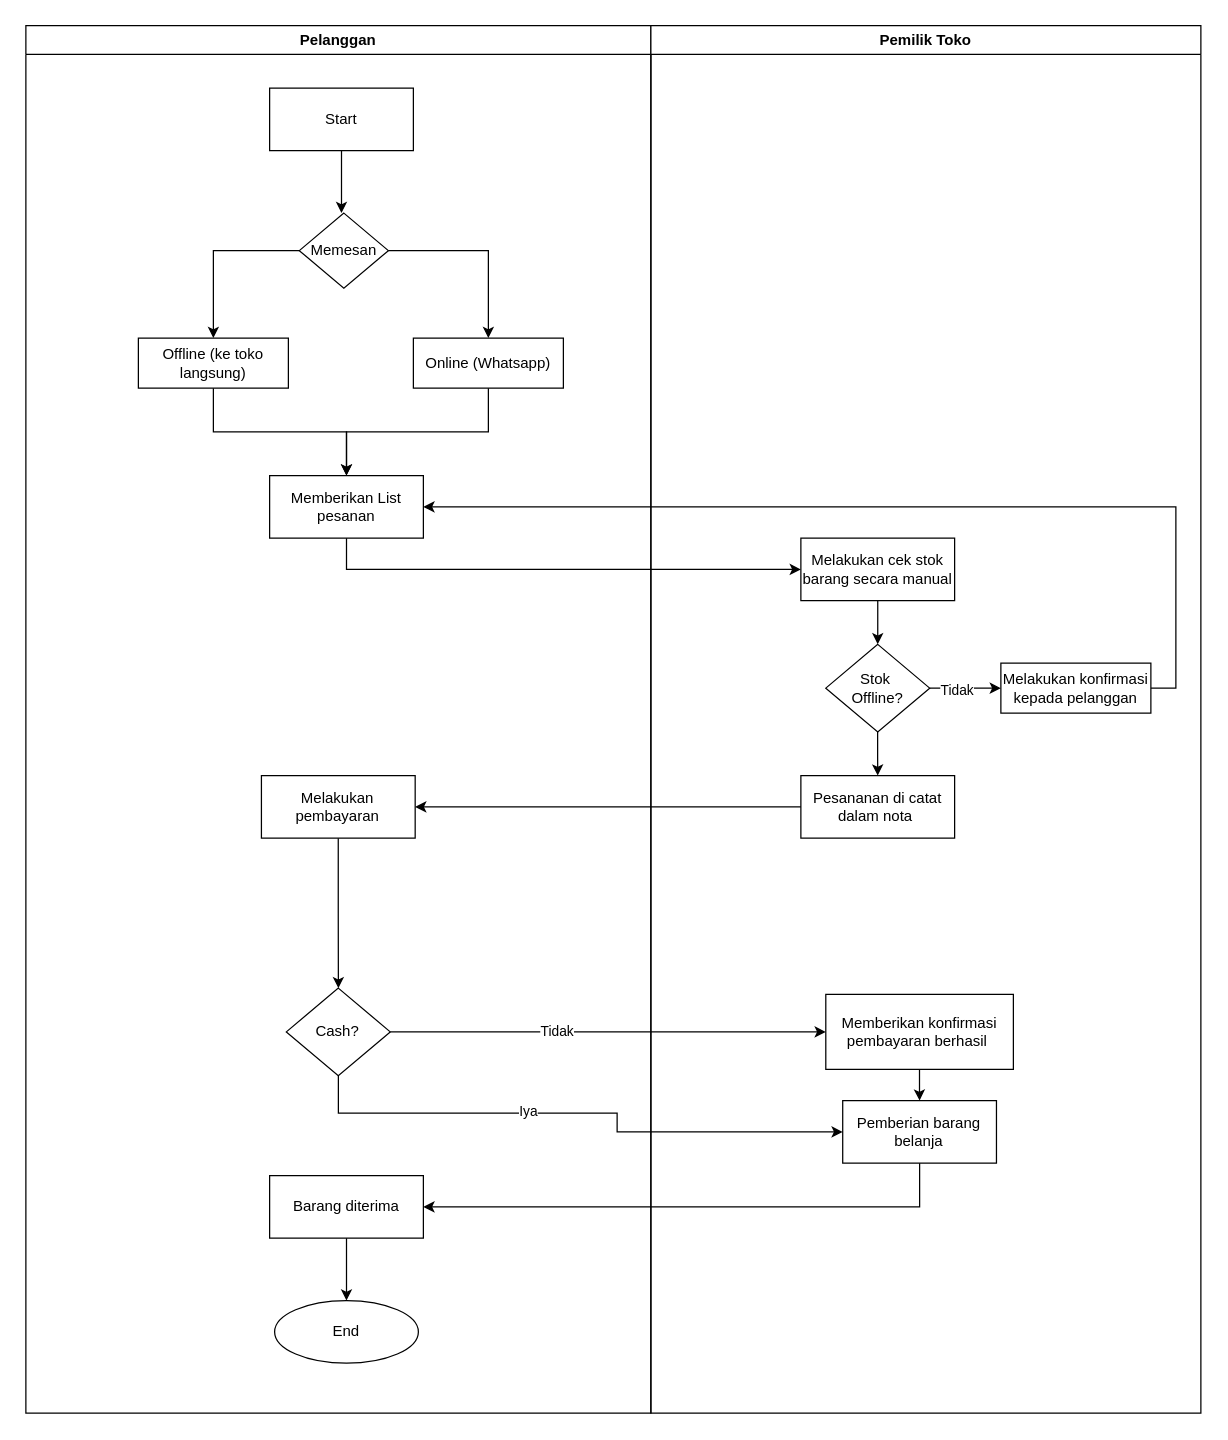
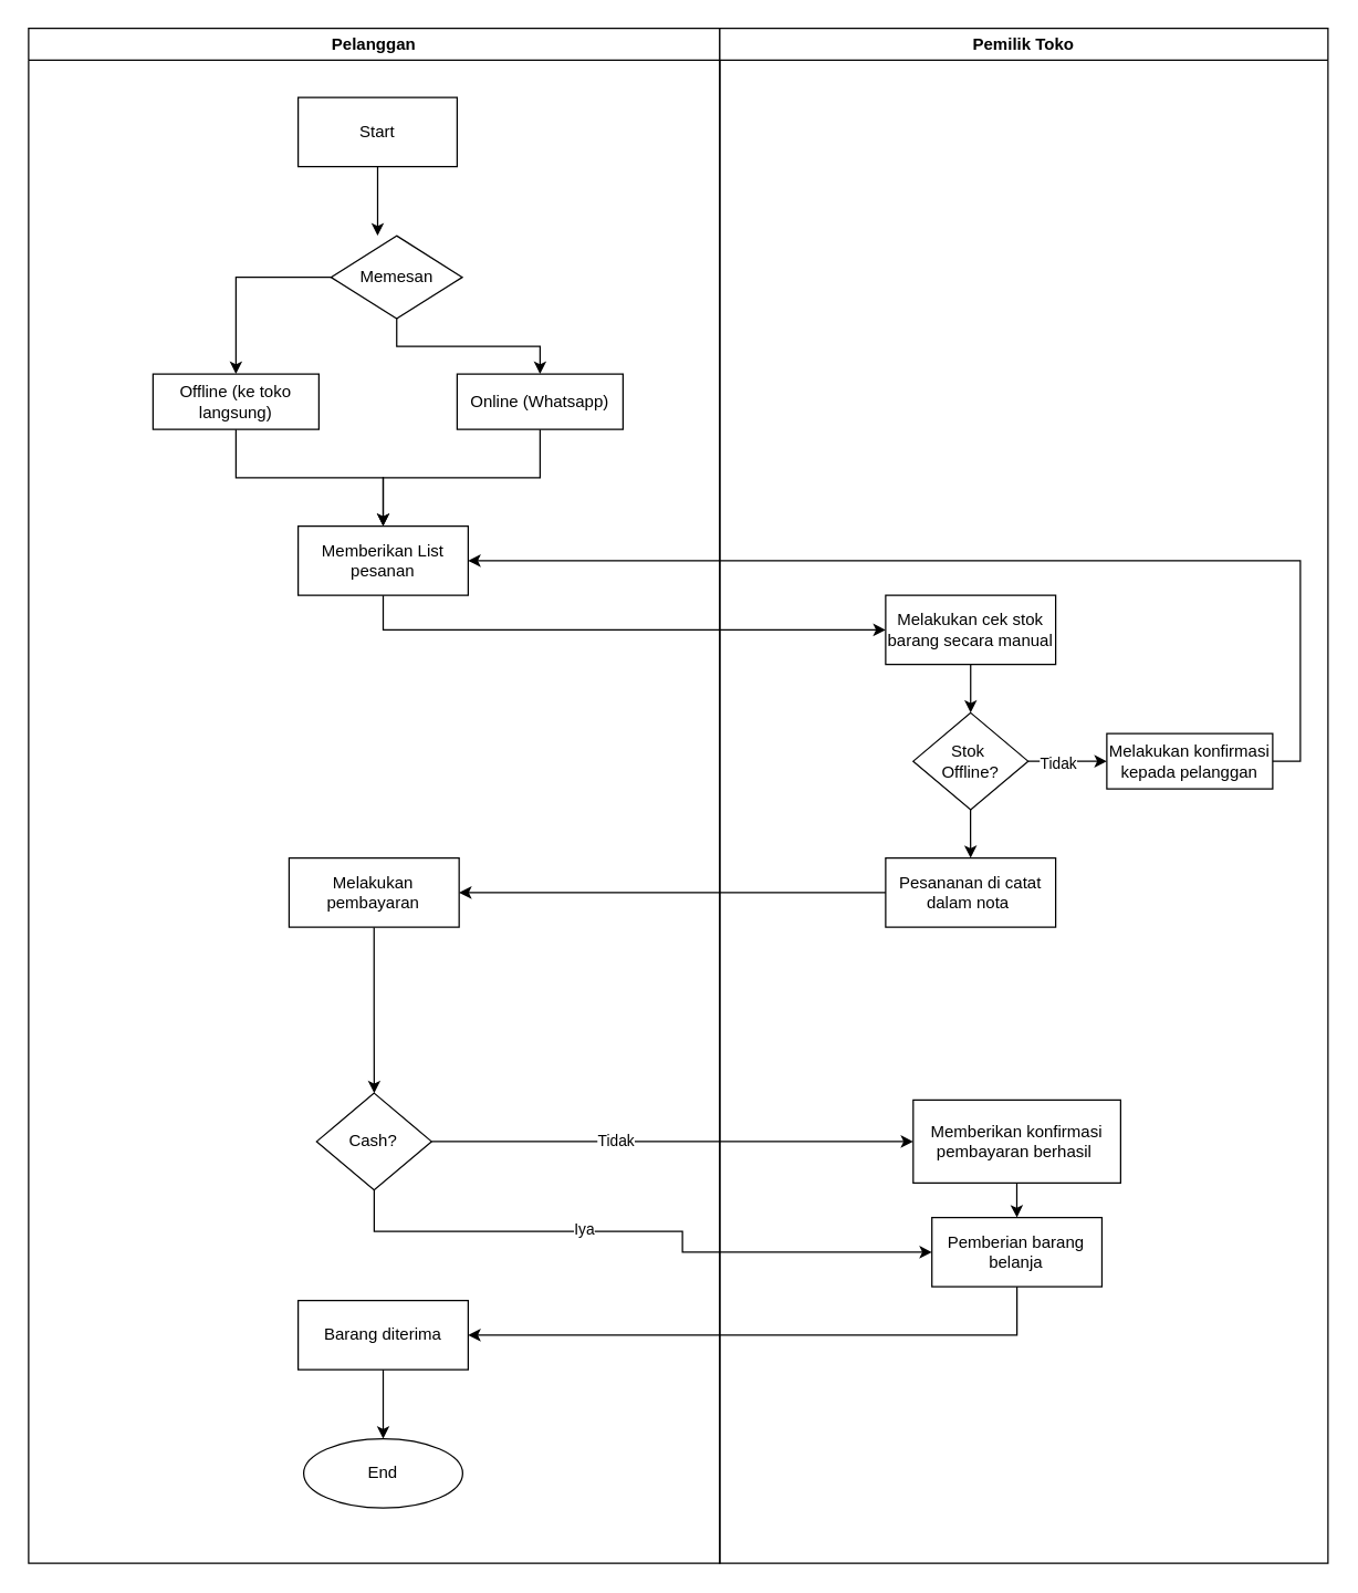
- <mxCell id="10" value="Memesan" style="rhombus;whiteSpace=wrap;html=1;" vertex="1" parent="2"><mxGeometry x="218.75" y="150" width="71.25" height="60" as="geometry" /></mxCell>
+ <mxCell id="10" value="Memesan" style="rhombus;whiteSpace=wrap;html=1;" vertex="1" parent="2"><mxGeometry x="218.75" y="150" width="95" height="60" as="geometry" /></mxCell>
